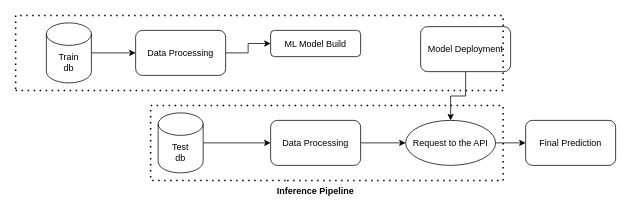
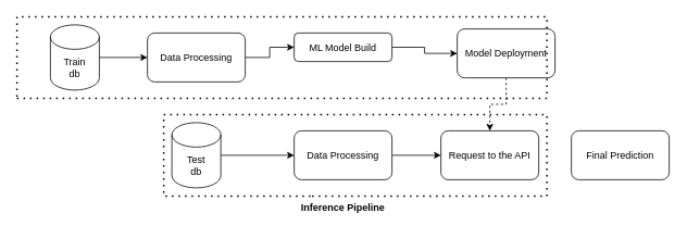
+ <mxCell id="6" value="" style="edgeStyle=orthogonalEdgeStyle;rounded=0;orthogonalLoop=1;jettySize=auto;html=1;" parent="1" source="7" target="9" edge="1"><mxGeometry relative="1" as="geometry" /></mxCell>
- <mxCell id="8" value="" style="edgeStyle=orthogonalEdgeStyle;rounded=0;orthogonalLoop=1;jettySize=auto;html=1;" parent="1" source="9" target="13" edge="1"><mxGeometry relative="1" as="geometry" /></mxCell>
+ <mxCell id="8" value="" style="edgeStyle=orthogonalEdgeStyle;rounded=0;orthogonalLoop=1;jettySize=auto;html=1;dashed=1;" parent="1" source="9" target="13" edge="1"><mxGeometry relative="1" as="geometry" /></mxCell>
- <mxCell id="13" value="Request to the API" style="ellipse;whiteSpace=wrap;html=1;" parent="1" vertex="1"><mxGeometry x="540" y="160" width="120" height="60" as="geometry" /></mxCell>
+ <mxCell id="13" value="Request to the API" style="rounded=1;whiteSpace=wrap;html=1;" parent="1" vertex="1"><mxGeometry x="540" y="160" width="120" height="60" as="geometry" /></mxCell>
- <mxCell id="12" value="" style="edgeStyle=orthogonalEdgeStyle;rounded=0;orthogonalLoop=1;jettySize=auto;html=1;" parent="1" source="13" target="15" edge="1"><mxGeometry relative="1" as="geometry" /></mxCell>
